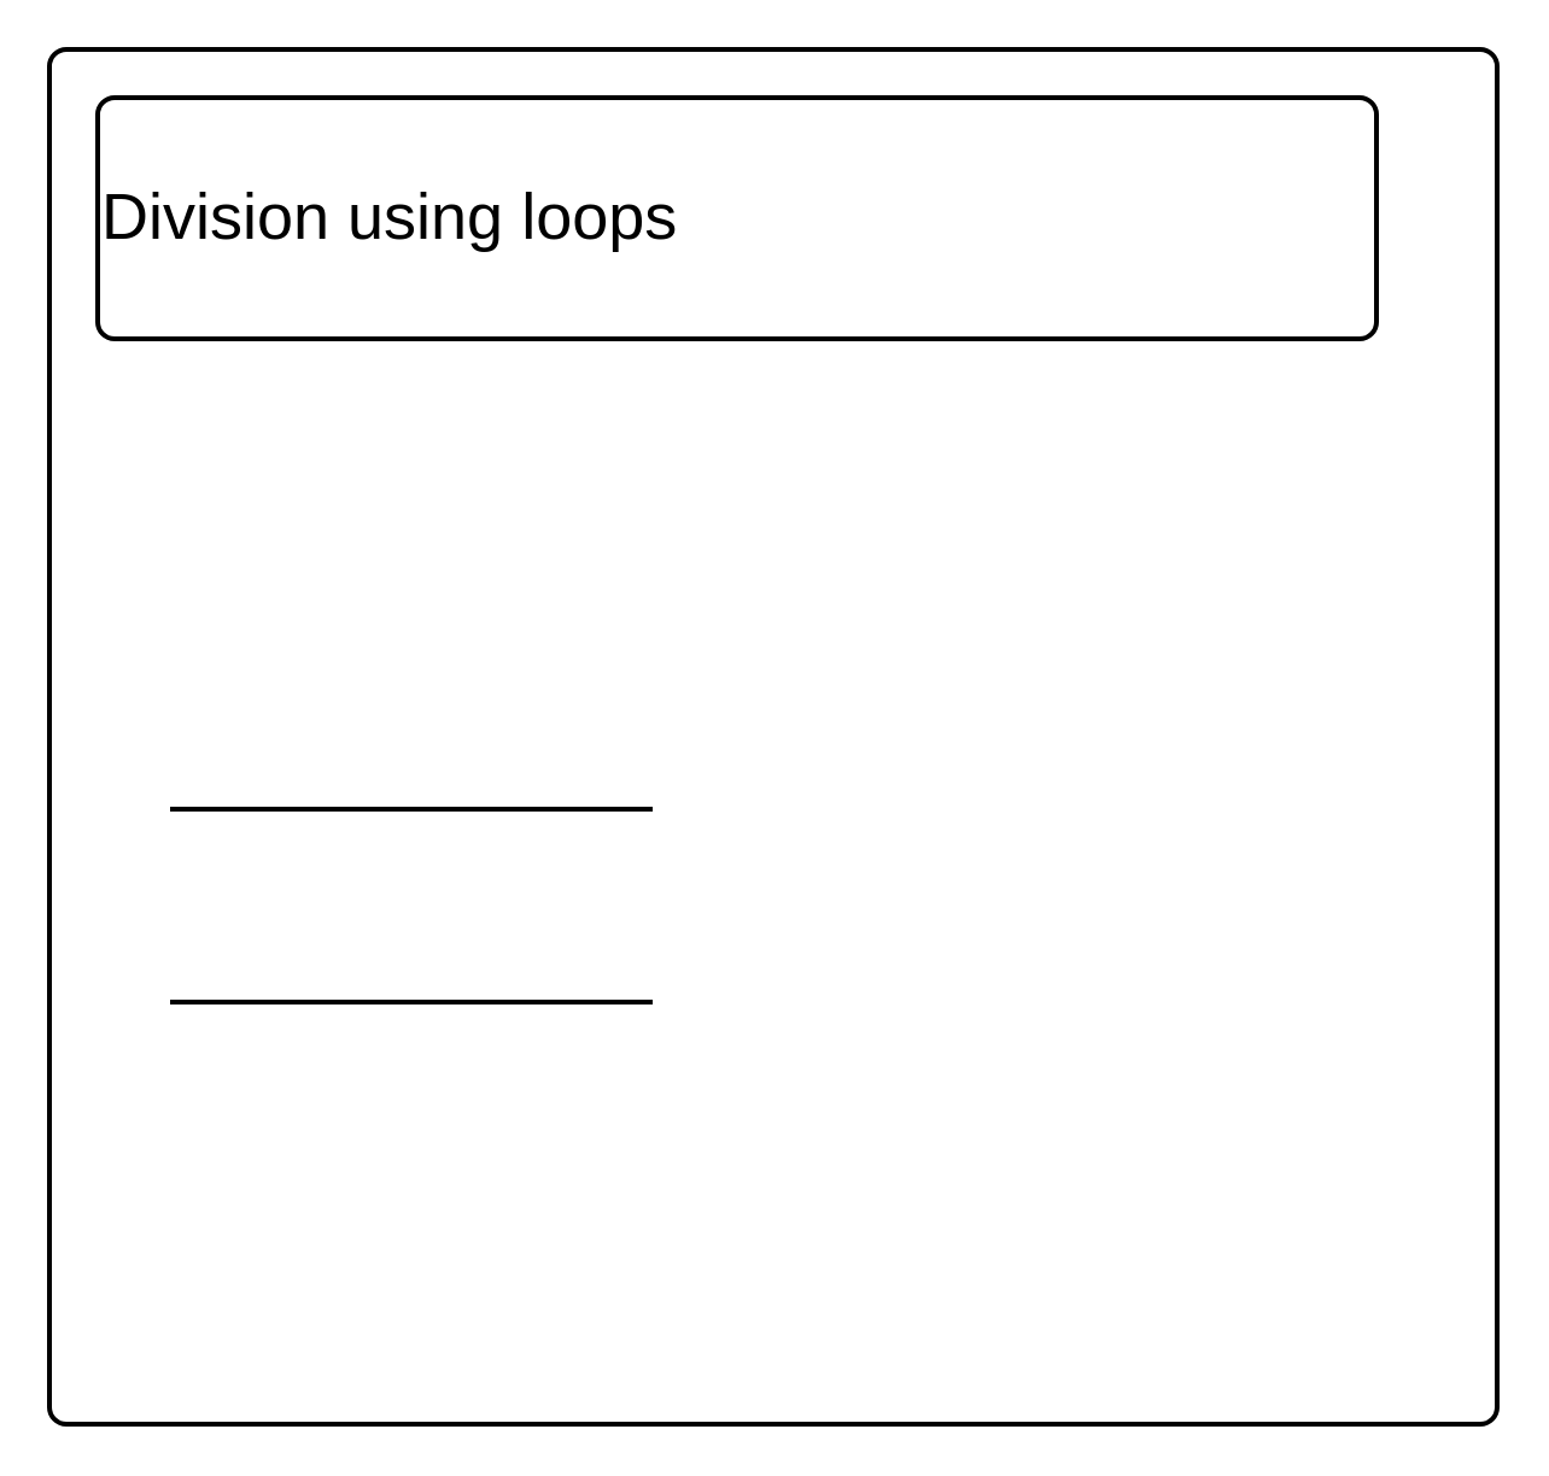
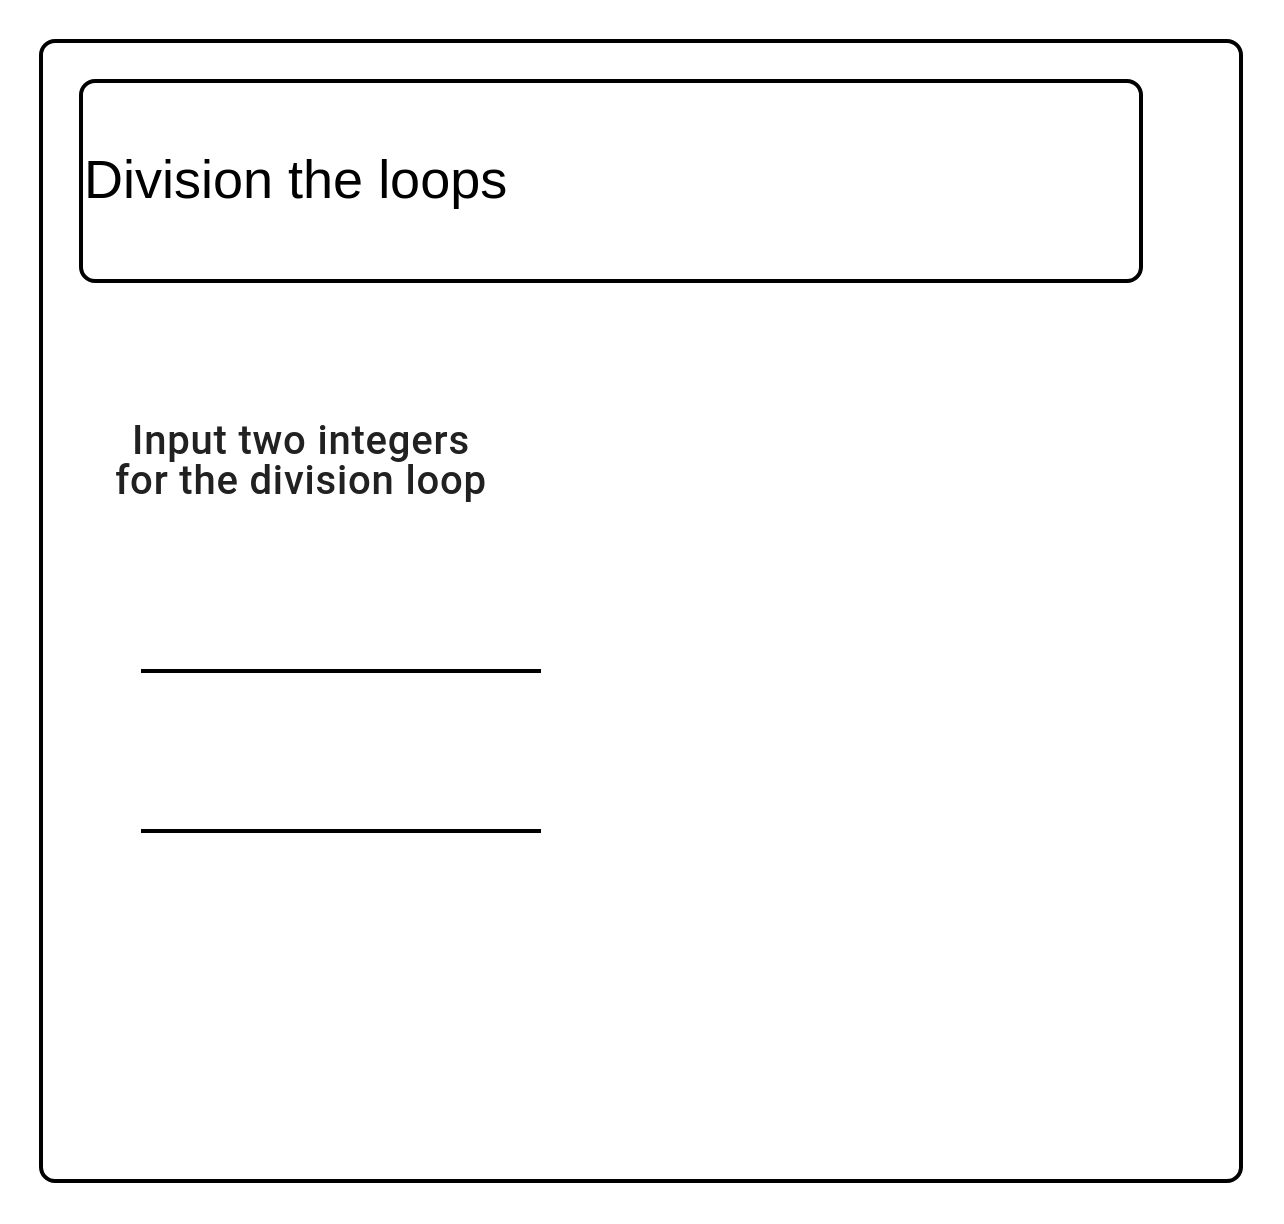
- <mxCell id="3" value="&lt;font style=&quot;font-size: 27px&quot;&gt;Division using loops&lt;/font&gt;" style="rounded=1;whiteSpace=wrap;html=1;absoluteArcSize=1;arcSize=14;strokeWidth=2;align=left;" vertex="1" parent="1"><mxGeometry x="40" y="40" width="530" height="100" as="geometry" /></mxCell>
+ <mxCell id="3" value="&lt;font style=&quot;font-size: 27px&quot;&gt;Division the loops&lt;/font&gt;" style="rounded=1;whiteSpace=wrap;html=1;absoluteArcSize=1;arcSize=14;strokeWidth=2;align=left;" vertex="1" parent="1"><mxGeometry x="40" y="40" width="530" height="100" as="geometry" /></mxCell>
+ <mxCell id="4" value="&lt;h5 style=&quot;padding: 0px ; font-size: 20px ; font-weight: 500 ; line-height: 1 ; letter-spacing: 0.02em ; font-family: &amp;#34;roboto&amp;#34; , &amp;#34;helvetica&amp;#34; , &amp;#34;arial&amp;#34; , sans-serif ; margin: 24px 0px 16px ; color: rgba(0 , 0 , 0 , 0.87)&quot;&gt;Input two integers&lt;br&gt;for the division loop&lt;/h5&gt;" style="text;html=1;align=center;verticalAlign=middle;resizable=0;points=[];autosize=1;strokeColor=none;fillColor=none;fontSize=27;" vertex="1" parent="1"><mxGeometry x="50" y="180" width="200" height="90" as="geometry" /></mxCell>
